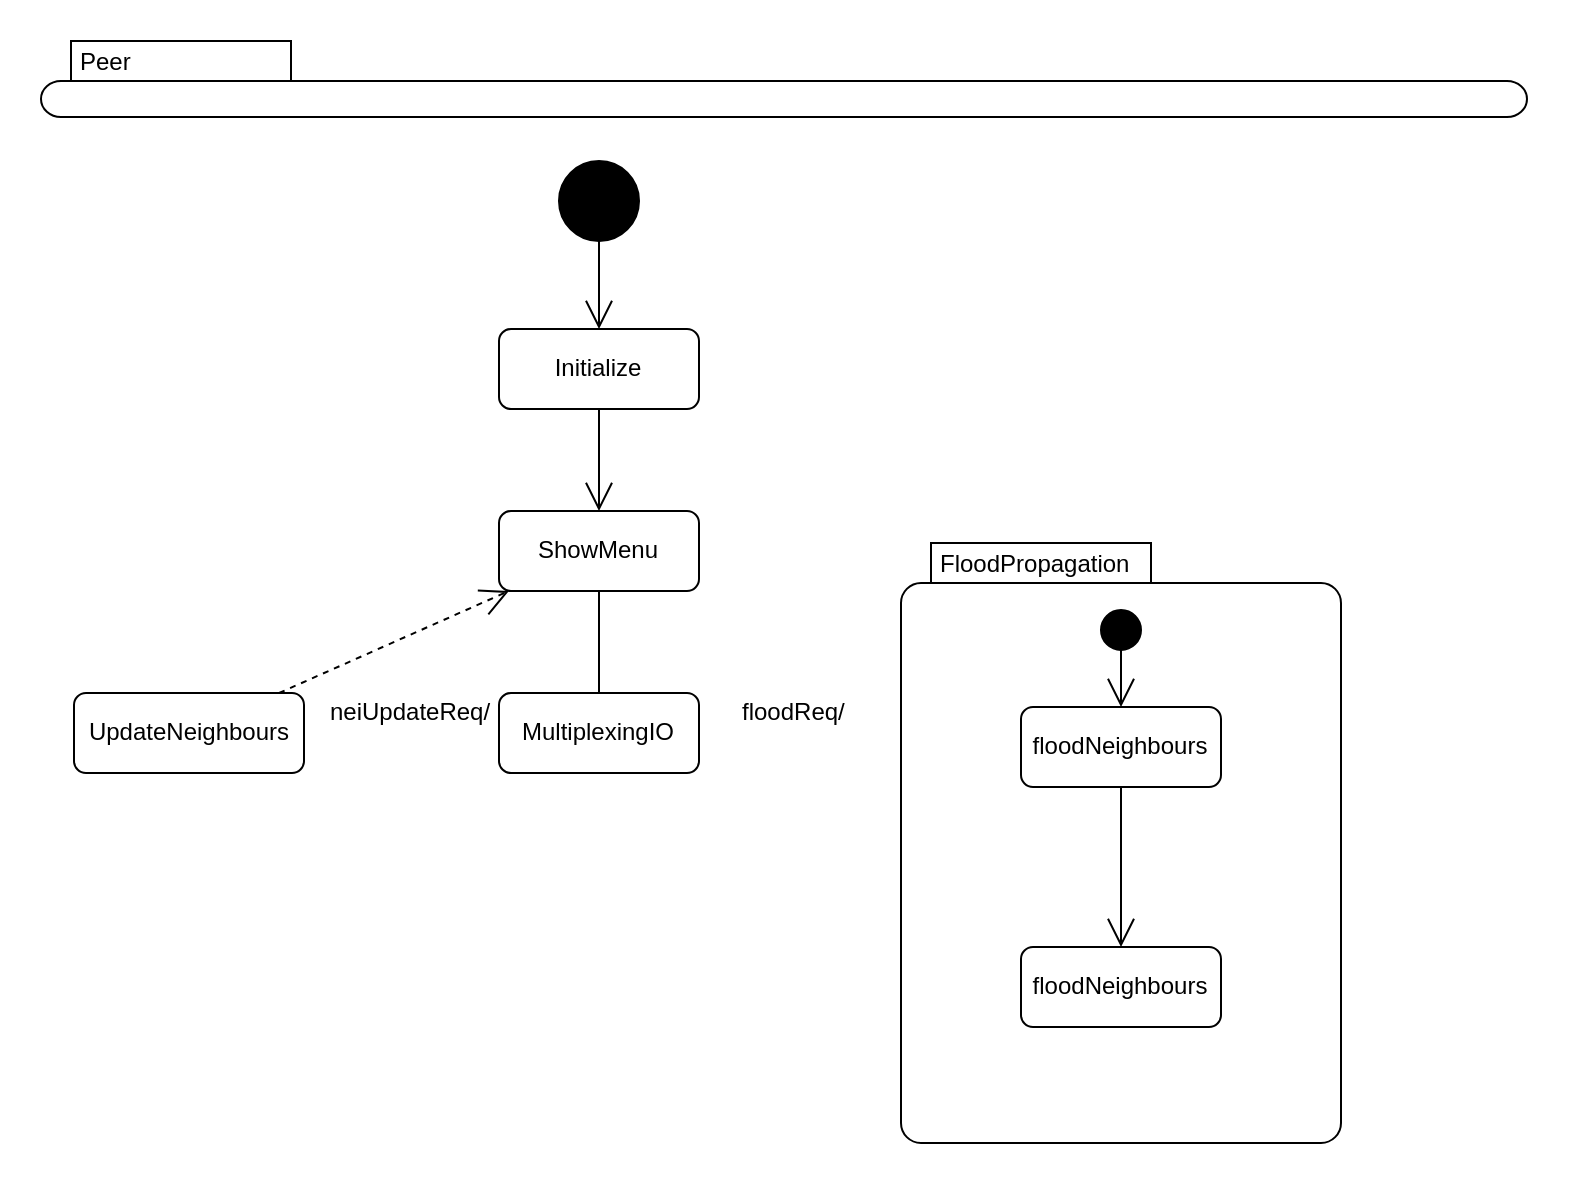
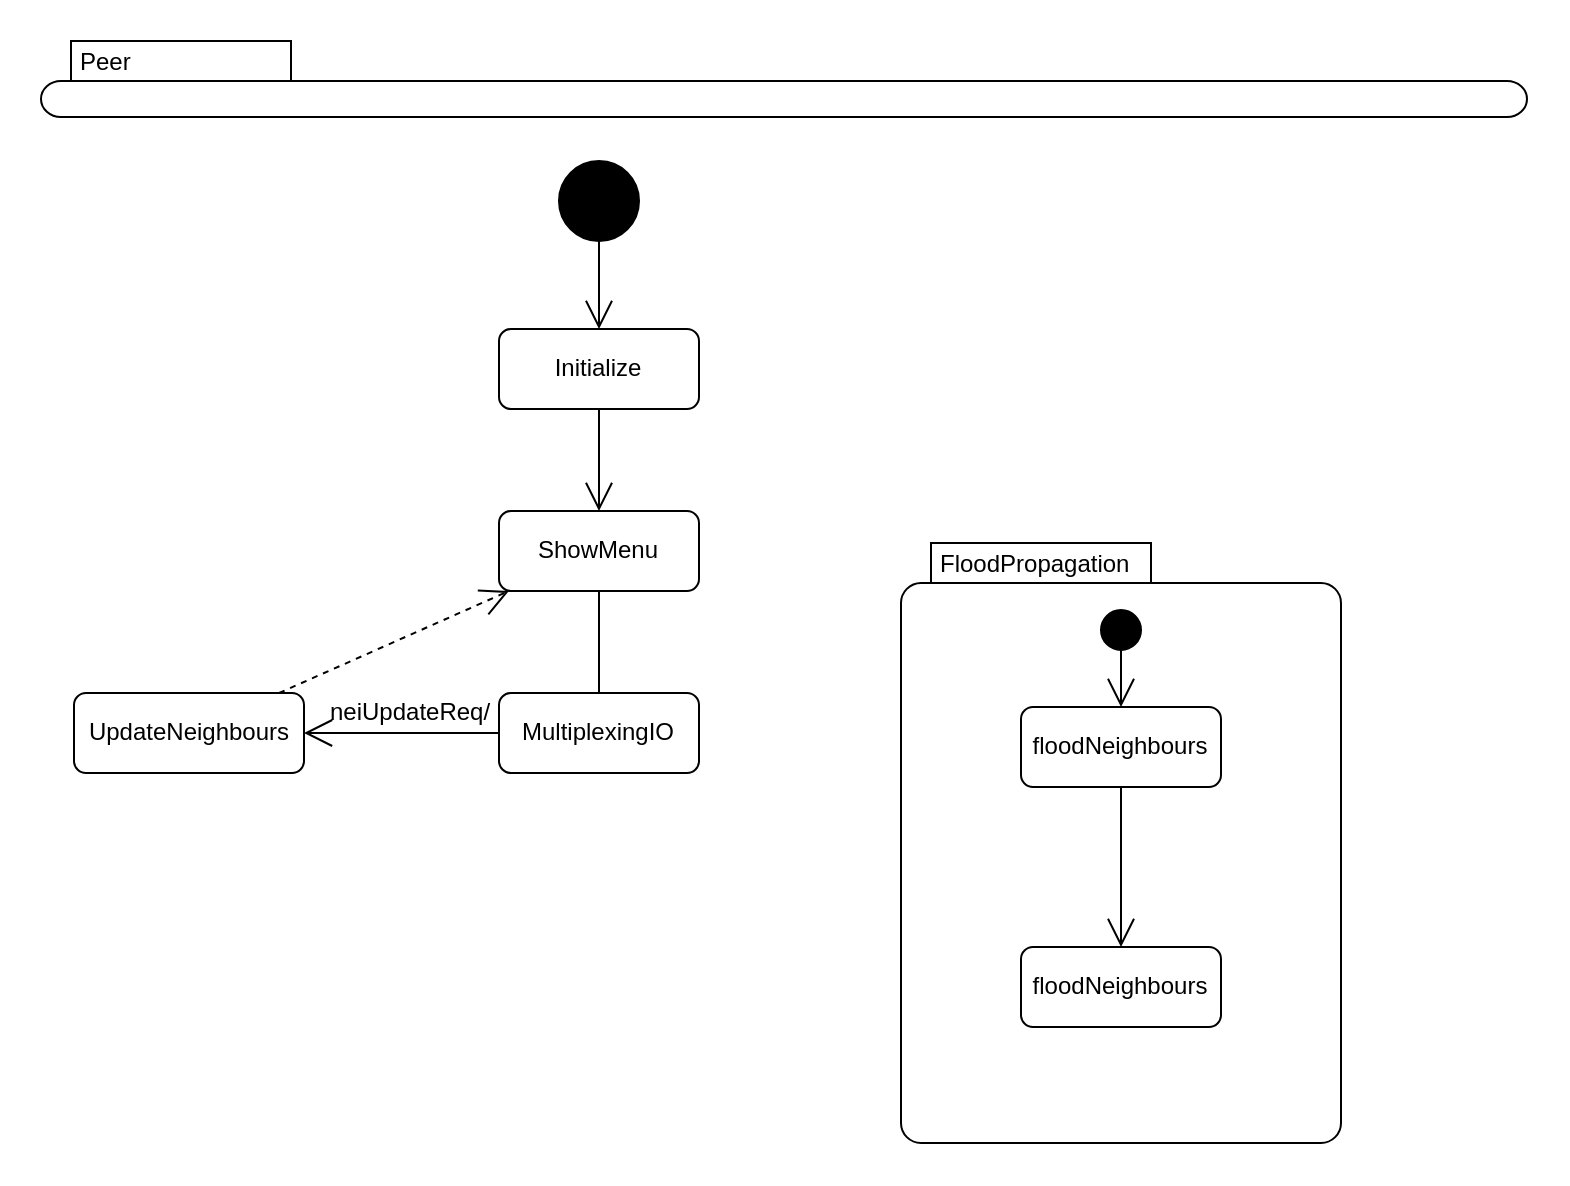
- <mxCell id="20" value="floodReq/" style="text;html=1;resizable=0;points=[];autosize=1;align=left;verticalAlign=top;spacingTop=-4;" vertex="1" parent="1"><mxGeometry x="368.5" y="346" width="62" height="14" as="geometry" /></mxCell>
+ <mxCell id="7" value="" style="rounded=1;orthogonalLoop=1;jettySize=auto;html=1;strokeColor=inherit;fillColor=inherit;gradientColor=inherit;endArrow=open;endSize=12;" edge="1" parent="1" source="8" target="10"><mxGeometry relative="1" as="geometry" /></mxCell>
